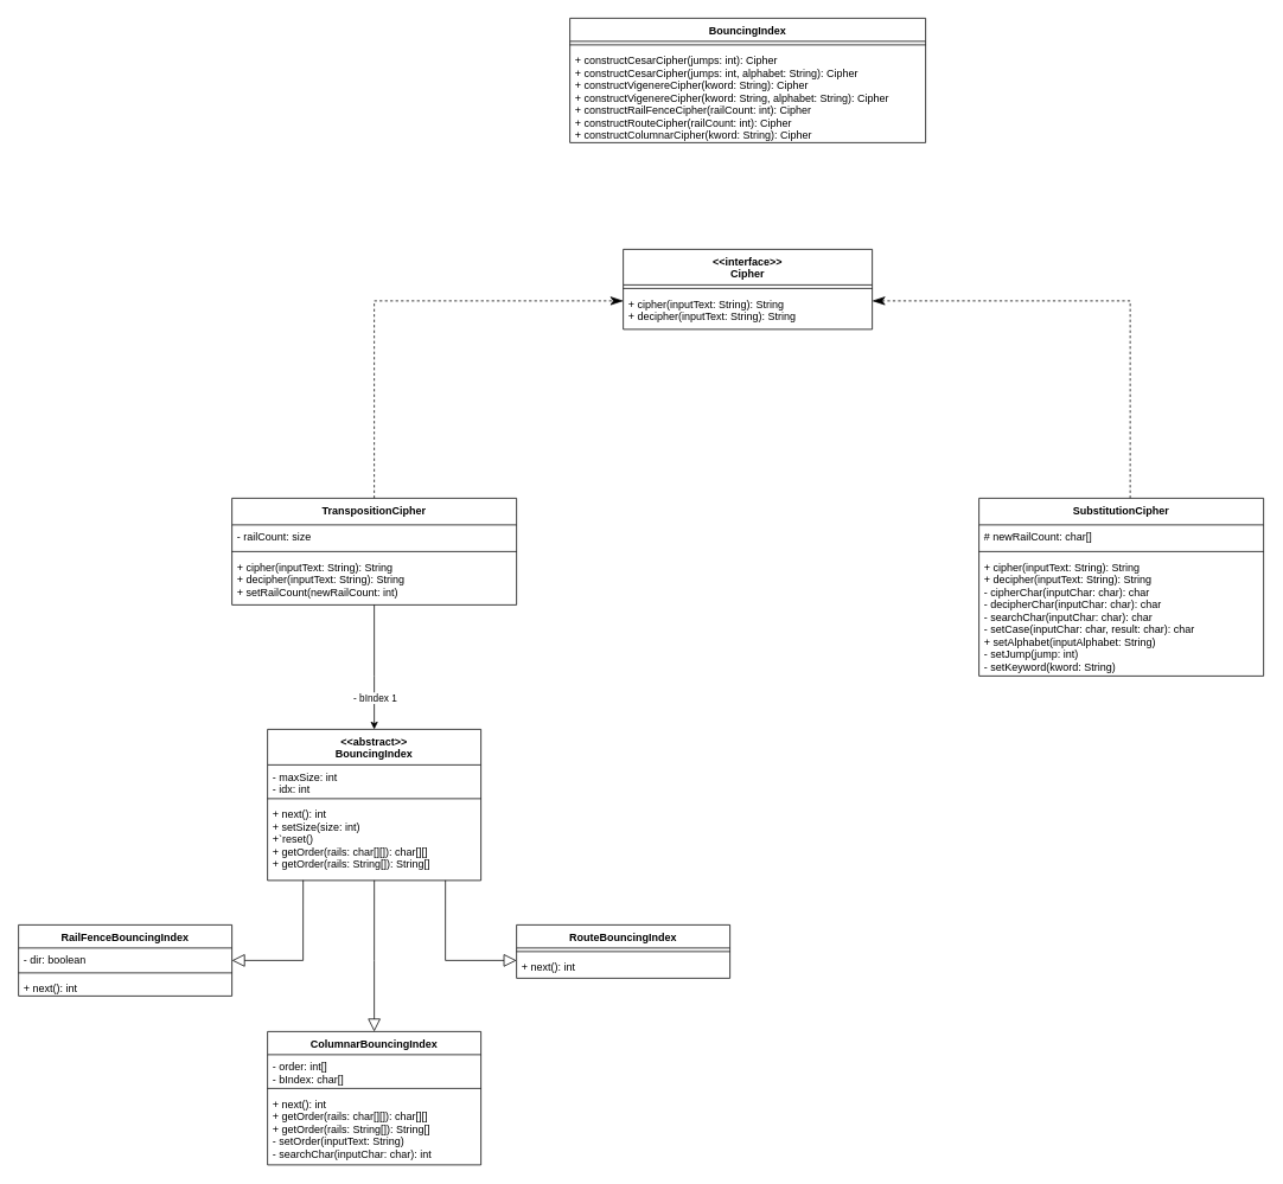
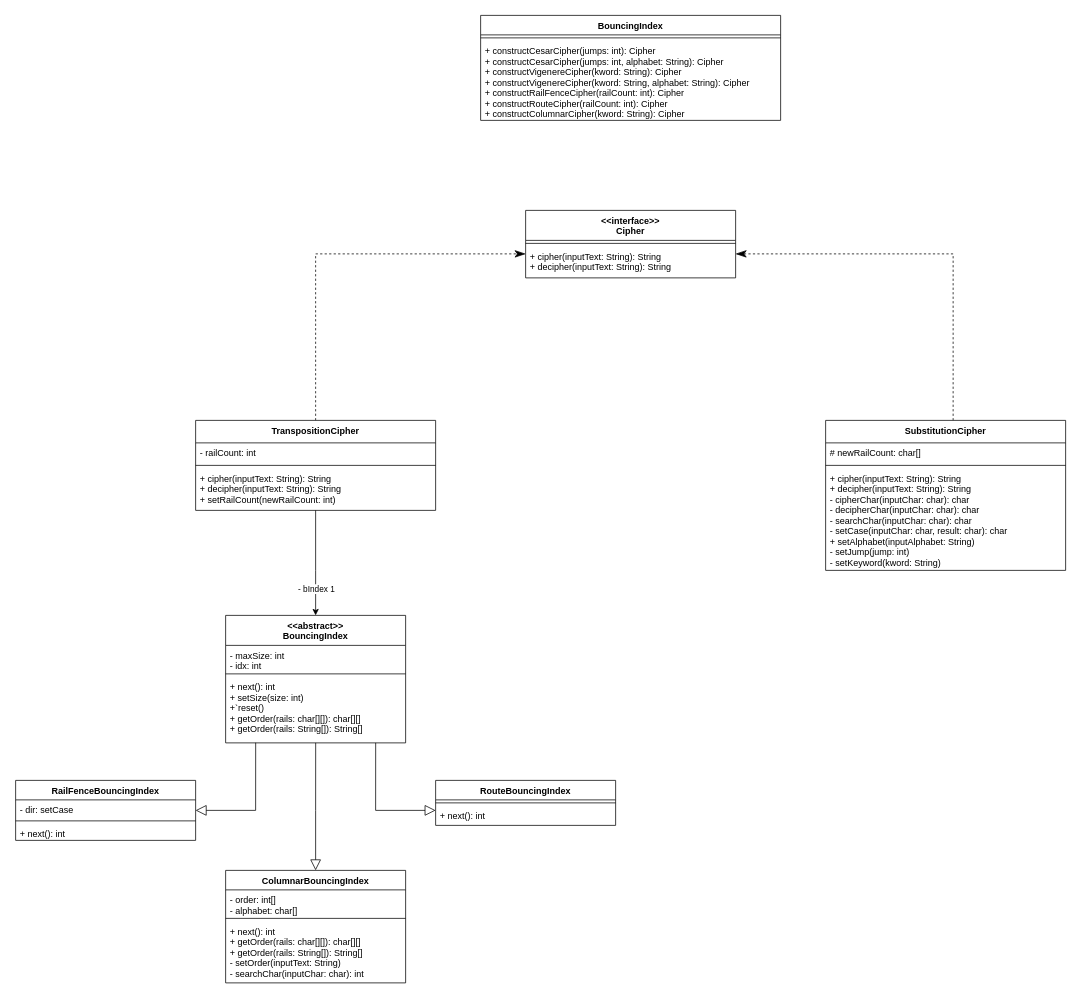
- <mxCell id="18" value="- railCount: size" style="text;strokeColor=none;fillColor=none;align=left;verticalAlign=top;spacingLeft=4;spacingRight=4;overflow=hidden;rotatable=0;points=[[0,0.5],[1,0.5]];portConstraint=eastwest;" parent="17" vertex="1"><mxGeometry y="30" width="320" height="26" as="geometry" /></mxCell>
+ <mxCell id="18" value="- railCount: int" style="text;strokeColor=none;fillColor=none;align=left;verticalAlign=top;spacingLeft=4;spacingRight=4;overflow=hidden;rotatable=0;points=[[0,0.5],[1,0.5]];portConstraint=eastwest;" parent="17" vertex="1"><mxGeometry y="30" width="320" height="26" as="geometry" /></mxCell>
- <mxCell id="22" value="- dir: boolean" style="text;strokeColor=none;fillColor=none;align=left;verticalAlign=top;spacingLeft=4;spacingRight=4;overflow=hidden;rotatable=0;points=[[0,0.5],[1,0.5]];portConstraint=eastwest;" parent="21" vertex="1"><mxGeometry y="26" width="240" height="24" as="geometry" /></mxCell>
+ <mxCell id="22" value="- dir: setCase" style="text;strokeColor=none;fillColor=none;align=left;verticalAlign=top;spacingLeft=4;spacingRight=4;overflow=hidden;rotatable=0;points=[[0,0.5],[1,0.5]];portConstraint=eastwest;" parent="21" vertex="1"><mxGeometry y="26" width="240" height="24" as="geometry" /></mxCell>
- <mxCell id="30" value="- order: int[]&#10;- bIndex: char[]" style="text;strokeColor=none;fillColor=none;align=left;verticalAlign=top;spacingLeft=4;spacingRight=4;overflow=hidden;rotatable=0;points=[[0,0.5],[1,0.5]];portConstraint=eastwest;" vertex="1" parent="29"><mxGeometry y="26" width="240" height="34" as="geometry" /></mxCell>
+ <mxCell id="30" value="- order: int[]&#10;- alphabet: char[]" style="text;strokeColor=none;fillColor=none;align=left;verticalAlign=top;spacingLeft=4;spacingRight=4;overflow=hidden;rotatable=0;points=[[0,0.5],[1,0.5]];portConstraint=eastwest;" vertex="1" parent="29"><mxGeometry y="26" width="240" height="34" as="geometry" /></mxCell>
